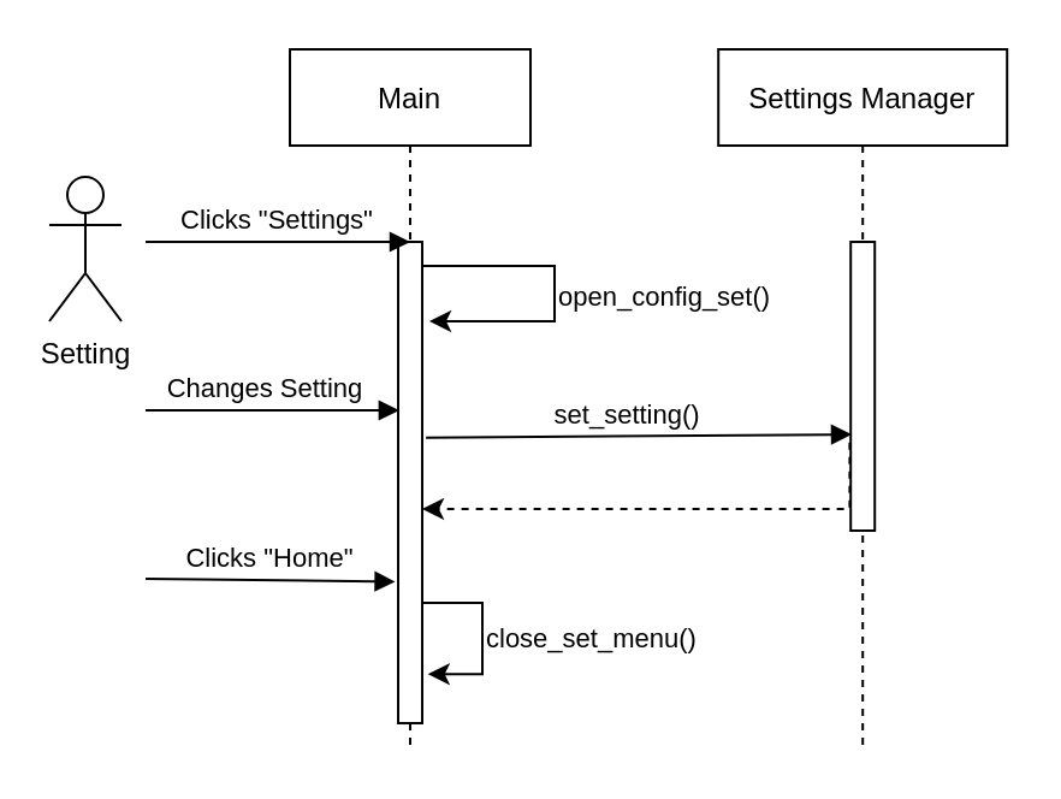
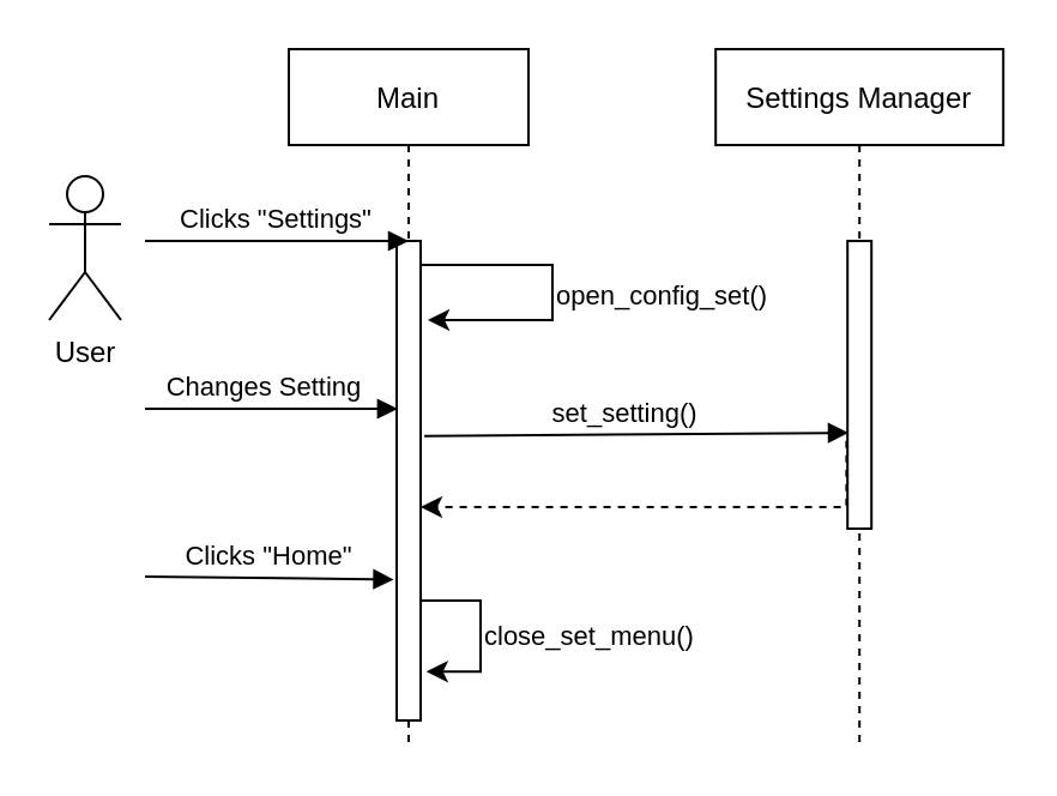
- <mxCell id="11" value="Setting" style="shape=umlActor;verticalLabelPosition=bottom;verticalAlign=top;html=1;fontSize=12;" parent="1" vertex="1"><mxGeometry x="20" y="73" width="30" height="60" as="geometry" /></mxCell>
+ <mxCell id="11" value="User" style="shape=umlActor;verticalLabelPosition=bottom;verticalAlign=top;html=1;fontSize=12;" parent="1" vertex="1"><mxGeometry x="20" y="73" width="30" height="60" as="geometry" /></mxCell>
